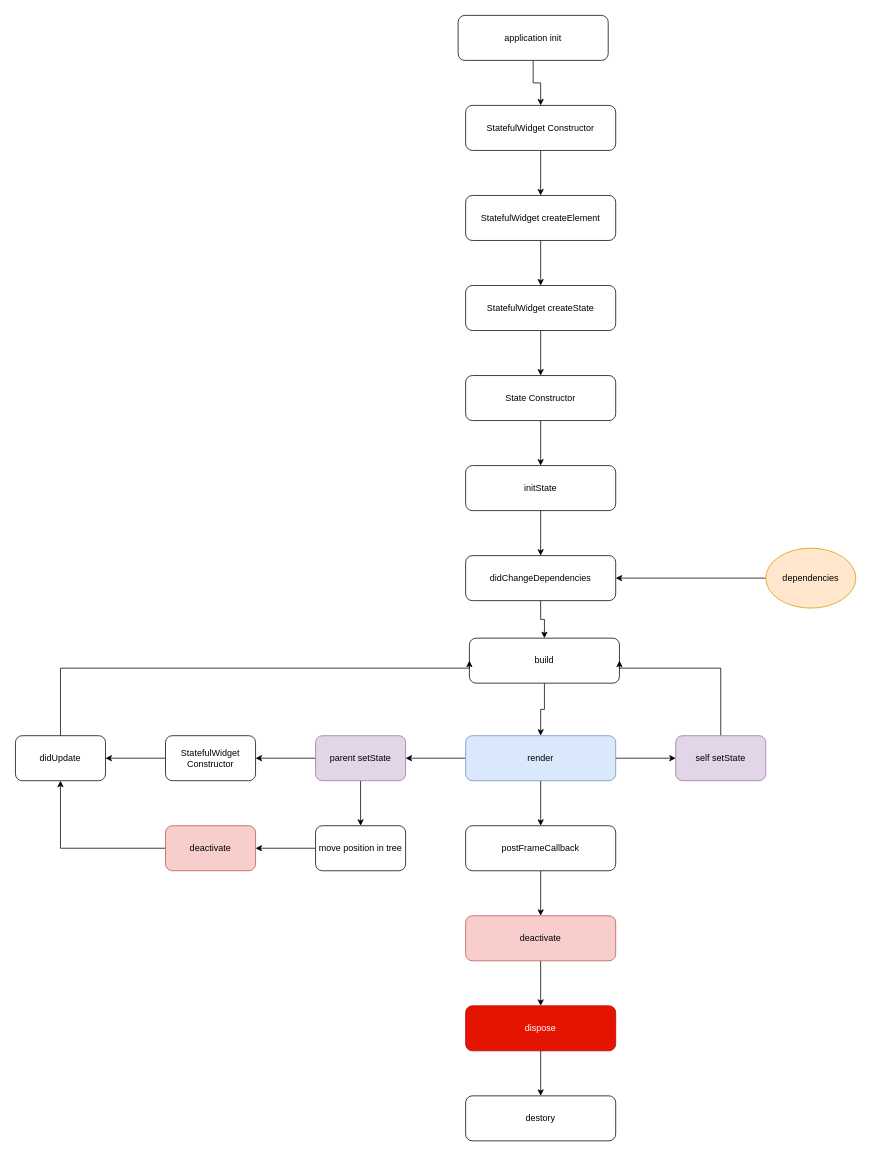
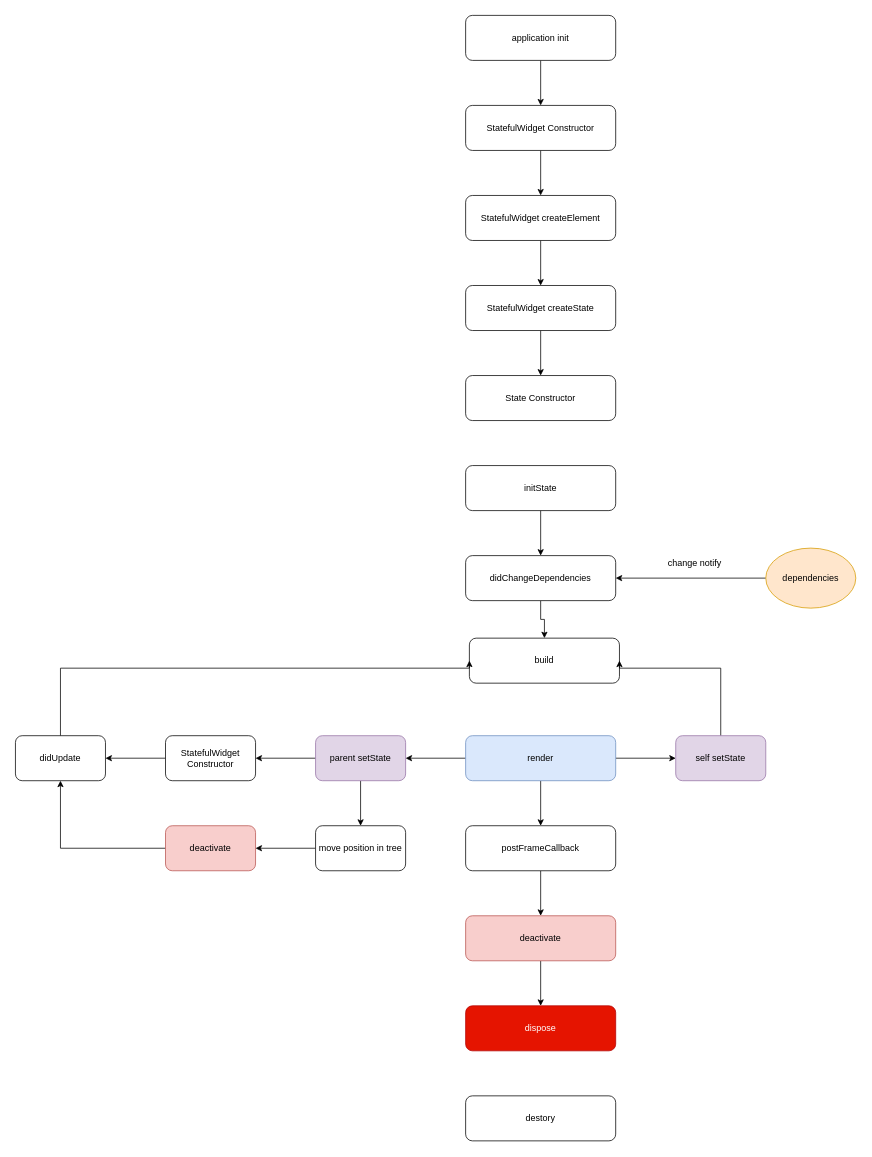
- <mxCell id="44" value="application init" style="rounded=1;whiteSpace=wrap;html=1;" vertex="1" parent="1"><mxGeometry x="610" y="20" width="200" height="60" as="geometry" /></mxCell>
+ <mxCell id="44" value="application init" style="rounded=1;whiteSpace=wrap;html=1;" vertex="1" parent="1"><mxGeometry x="620" y="20" width="200" height="60" as="geometry" /></mxCell>
- <mxCell id="8" style="edgeStyle=orthogonalEdgeStyle;rounded=0;orthogonalLoop=1;jettySize=auto;html=1;entryX=0.5;entryY=0;entryDx=0;entryDy=0;" edge="1" parent="1" source="9" target="13"><mxGeometry relative="1" as="geometry" /></mxCell>
+ <mxCell id="38" value="change notify" style="text;html=1;align=center;verticalAlign=middle;resizable=0;points=[];autosize=1;" vertex="1" parent="1"><mxGeometry x="880" y="740" width="90" height="20" as="geometry" /></mxCell>
- <mxCell id="14" style="edgeStyle=orthogonalEdgeStyle;rounded=0;orthogonalLoop=1;jettySize=auto;html=1;entryX=0.5;entryY=0;entryDx=0;entryDy=0;" edge="1" parent="1" source="15" target="19"><mxGeometry relative="1" as="geometry" /></mxCell>
- <mxCell id="29" style="edgeStyle=orthogonalEdgeStyle;rounded=0;orthogonalLoop=1;jettySize=auto;html=1;entryX=0.5;entryY=0;entryDx=0;entryDy=0;" edge="1" parent="1" source="30" target="31"><mxGeometry relative="1" as="geometry" /></mxCell>
